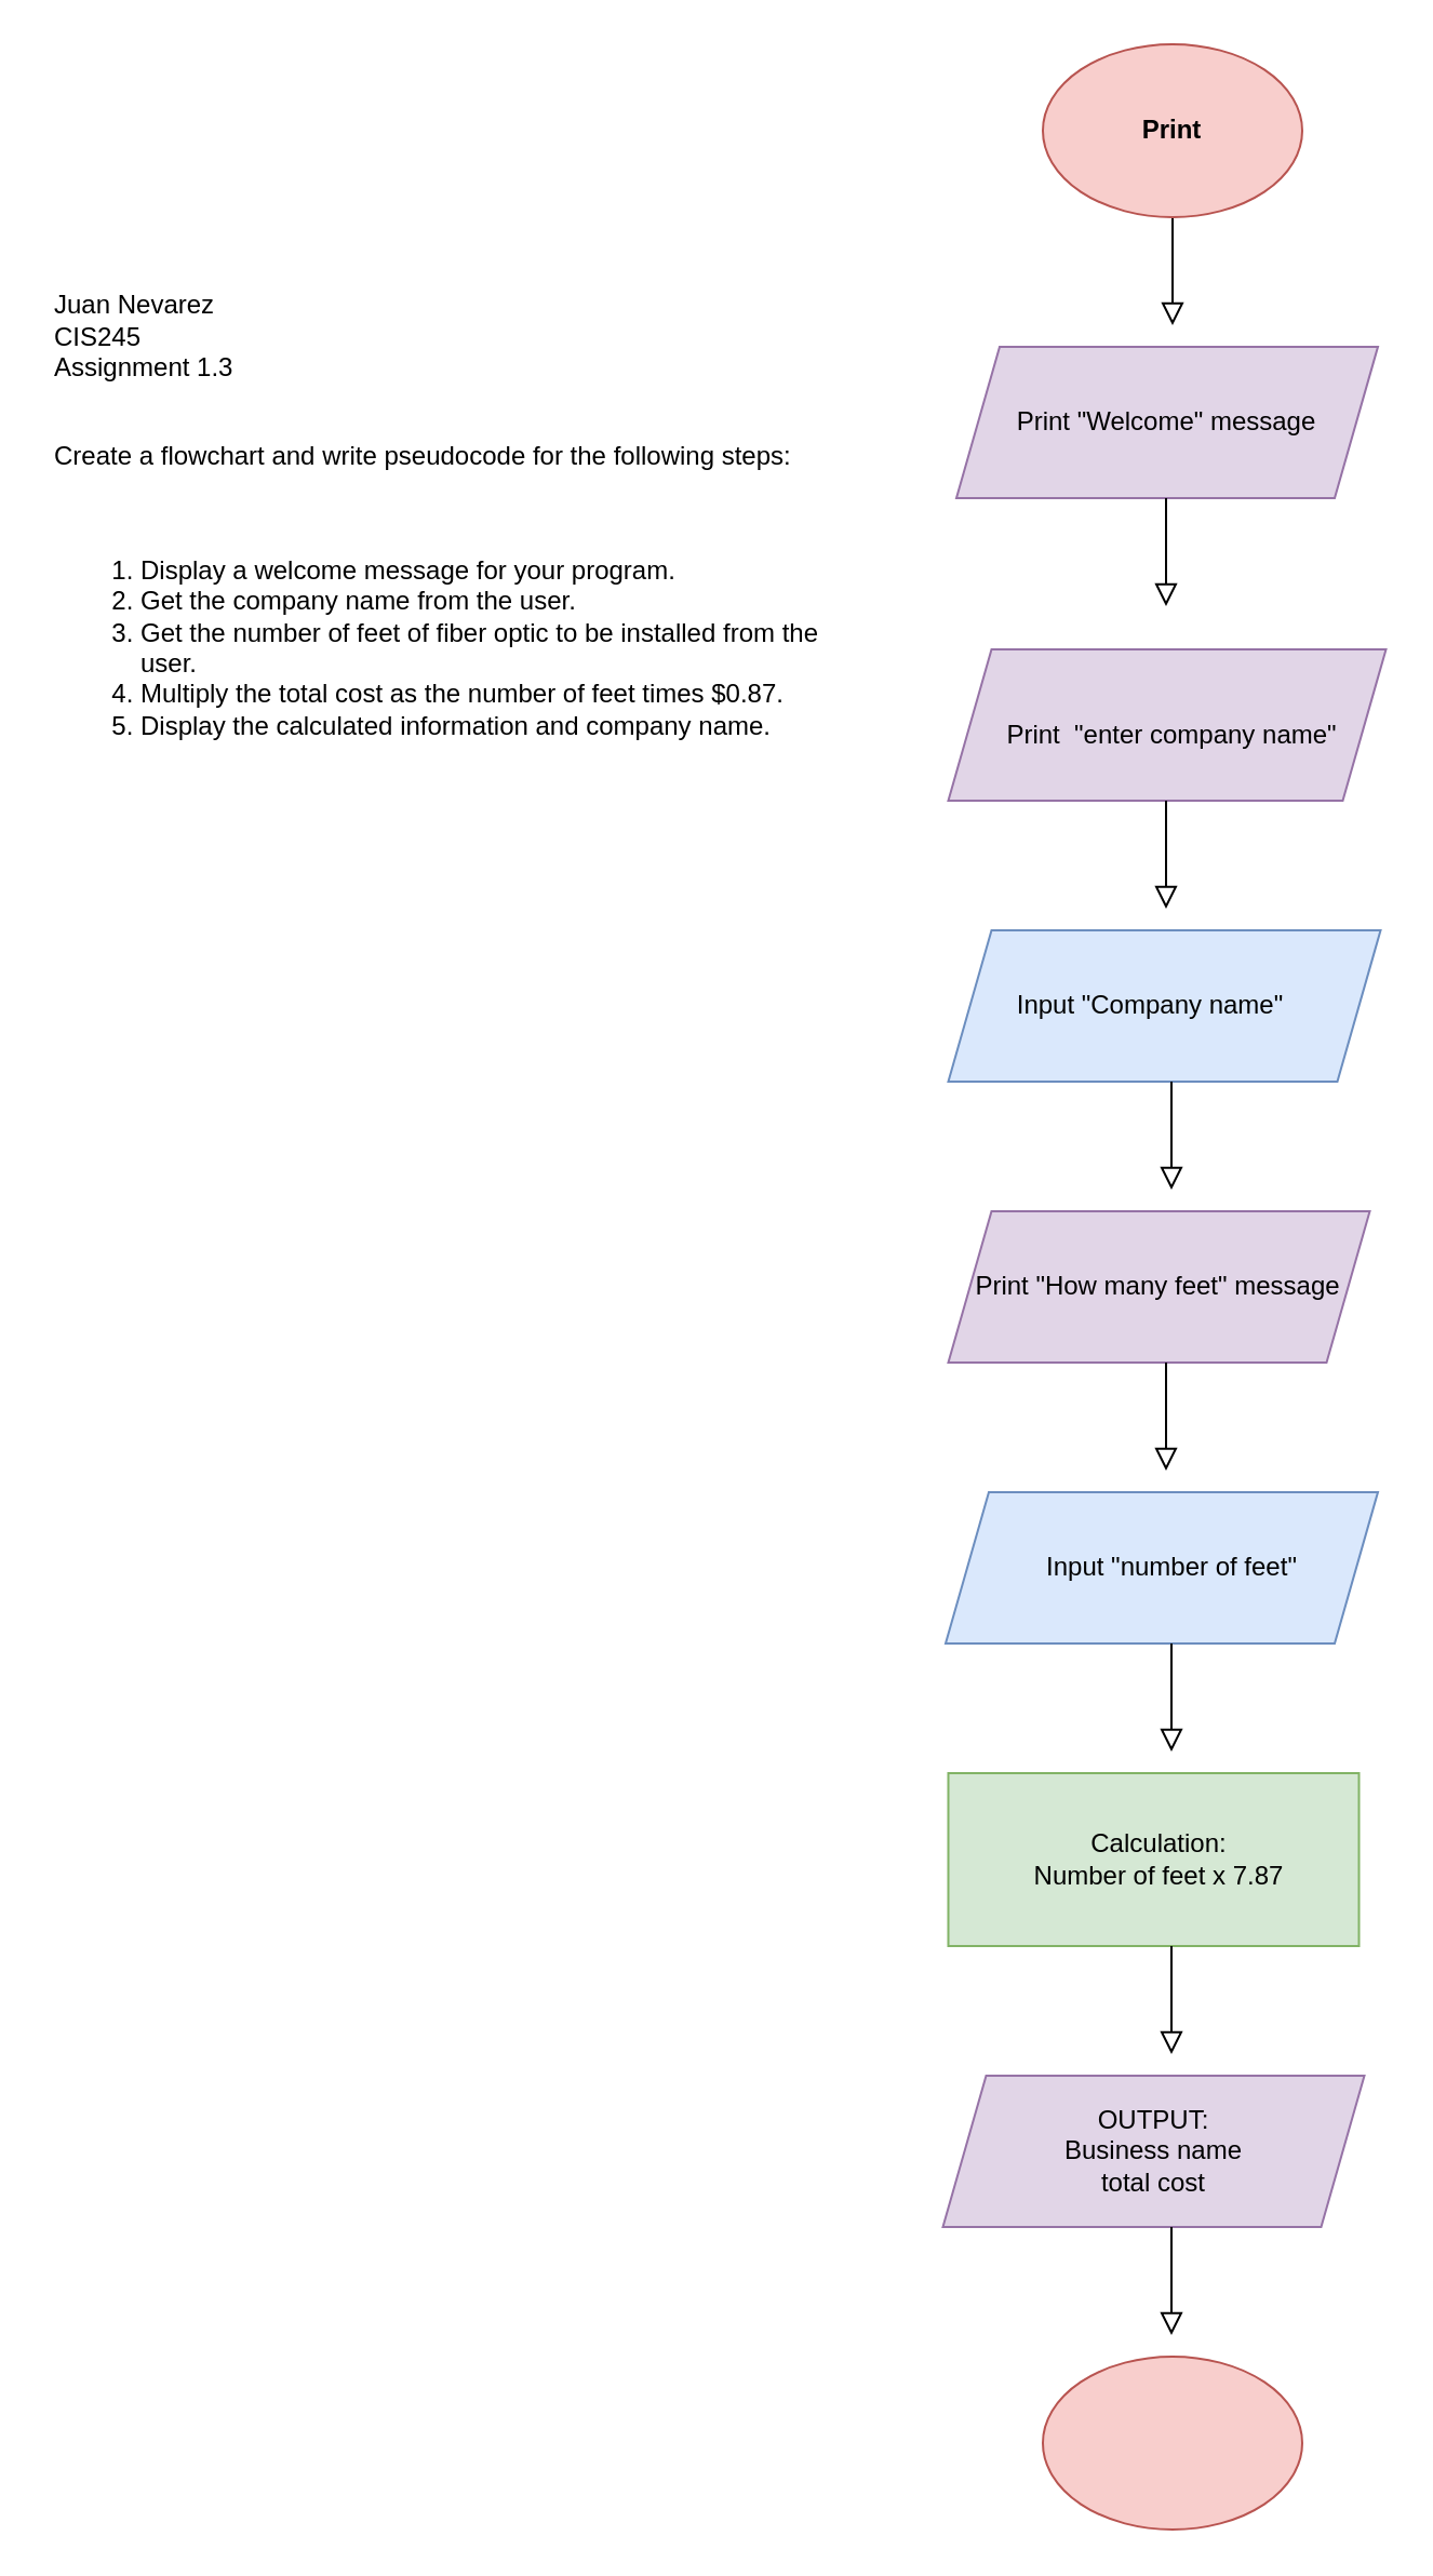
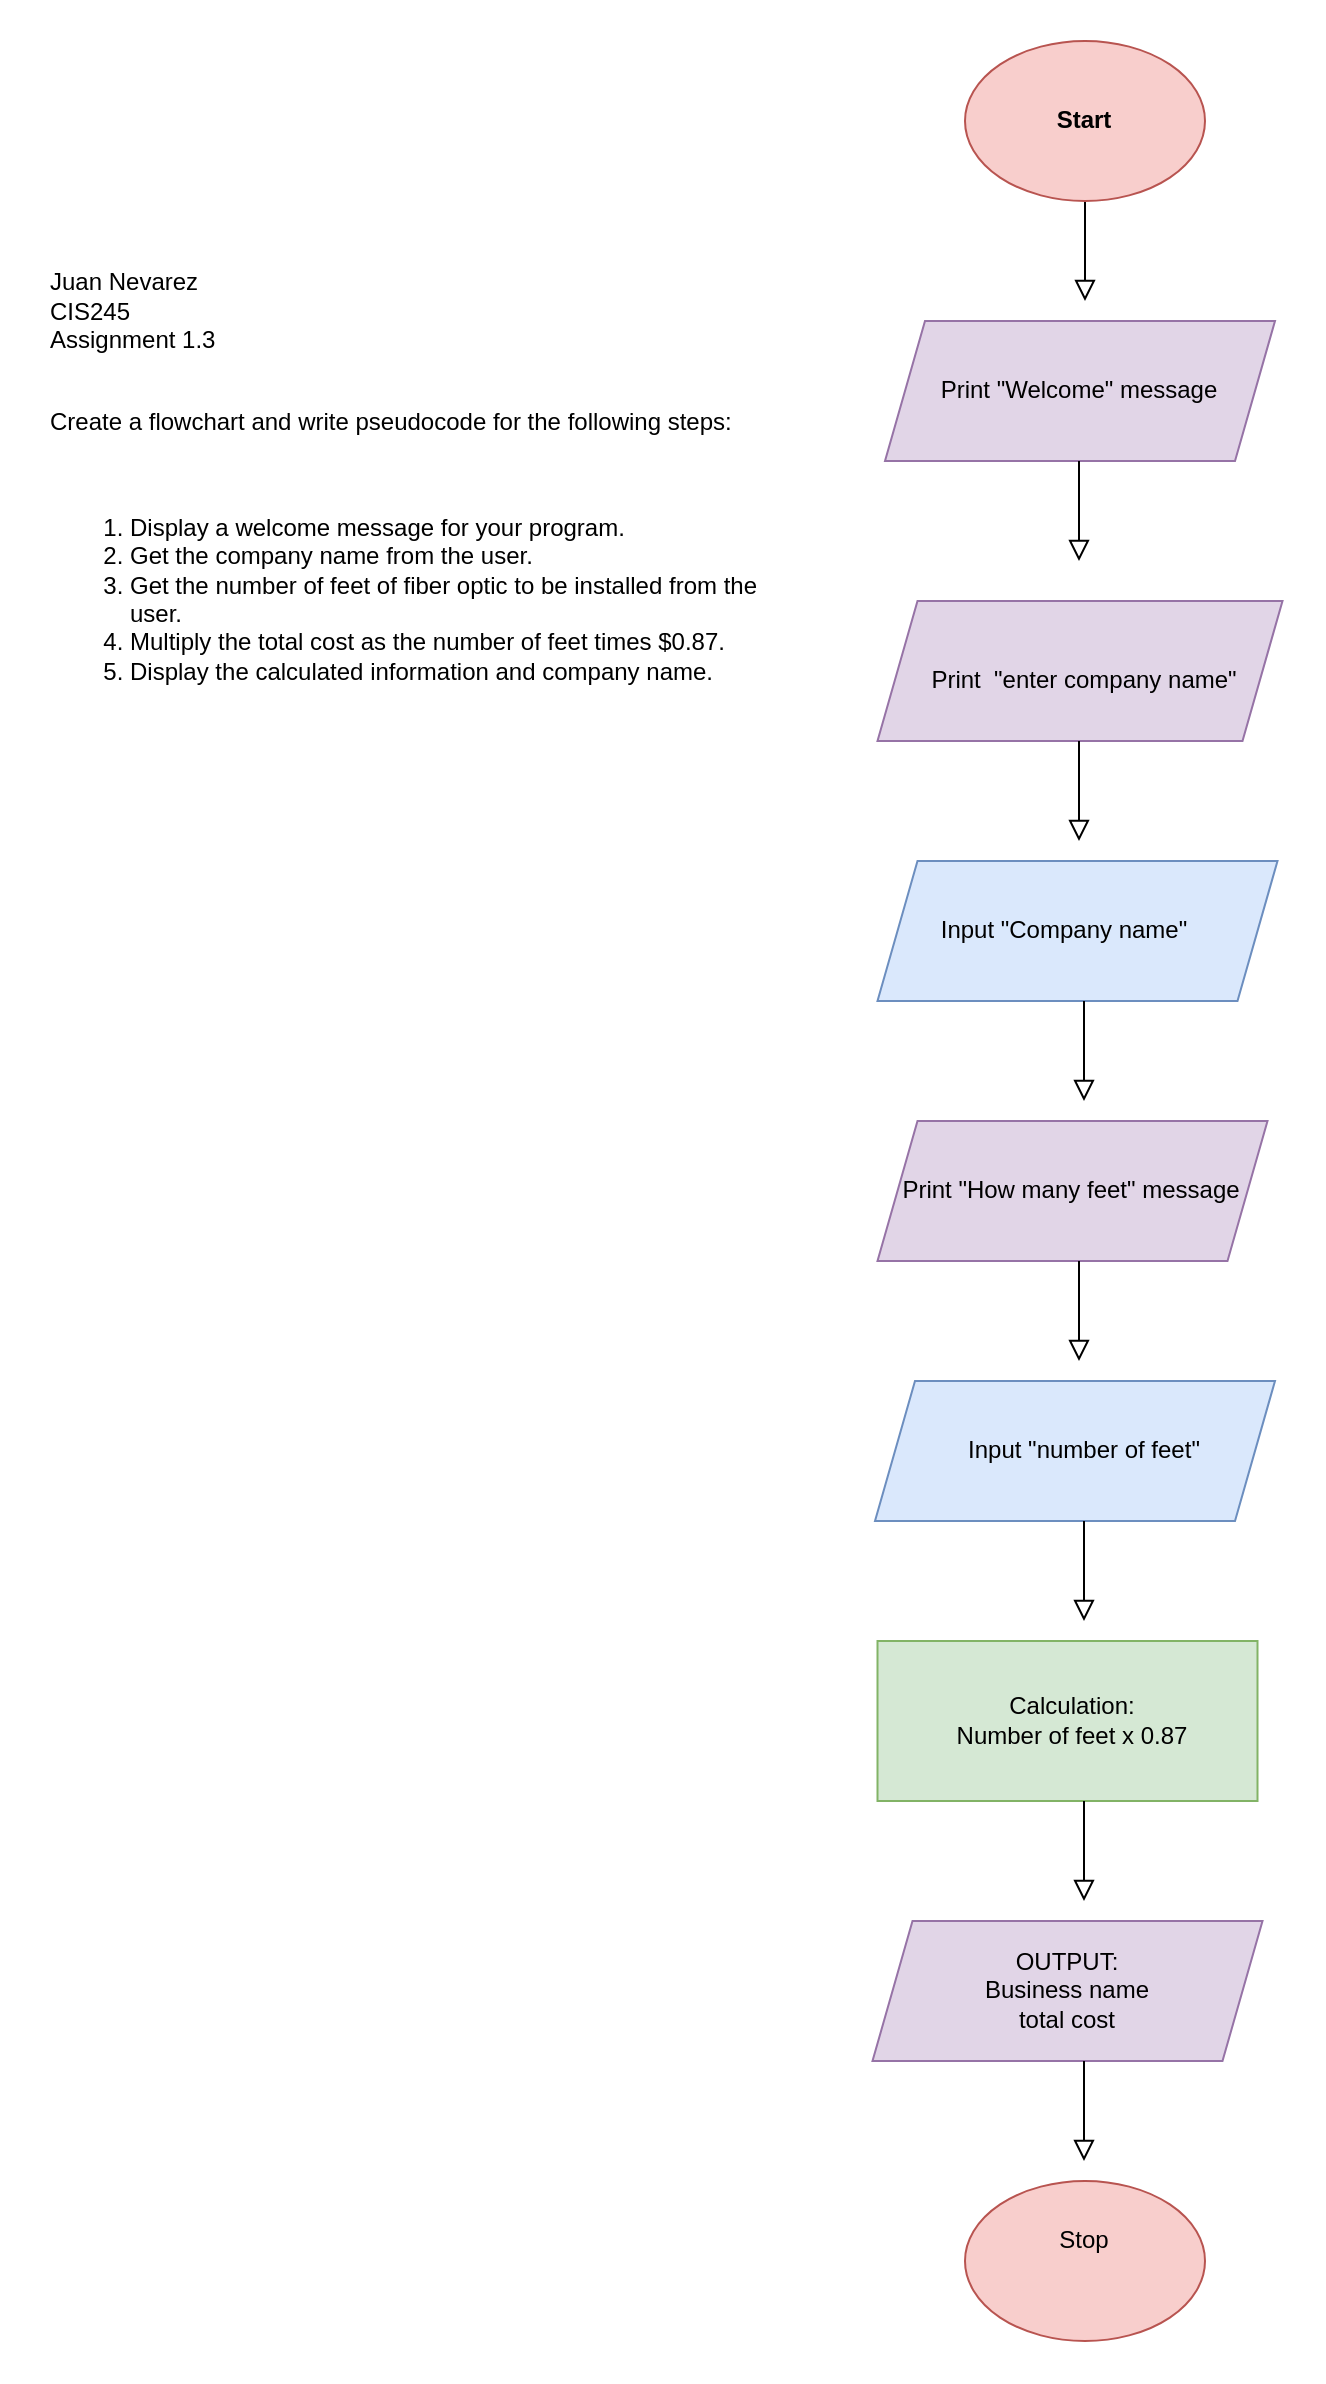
- <mxCell id="6" value="Print" style="text;html=1;strokeColor=none;fillColor=none;align=center;verticalAlign=middle;whiteSpace=wrap;rounded=0;fontStyle=1" vertex="1" parent="1"><mxGeometry x="522" y="50" width="40" height="20" as="geometry" /></mxCell>
+ <mxCell id="6" value="Start" style="text;html=1;strokeColor=none;fillColor=none;align=center;verticalAlign=middle;whiteSpace=wrap;rounded=0;fontStyle=1" vertex="1" parent="1"><mxGeometry x="522" y="50" width="40" height="20" as="geometry" /></mxCell>
- <mxCell id="18" value="&lt;div&gt;Calculation:&lt;/div&gt;&lt;div&gt;Number of feet x 7.87&lt;br&gt;&lt;/div&gt;" style="text;html=1;strokeColor=none;fillColor=none;align=center;verticalAlign=middle;whiteSpace=wrap;rounded=0;fontColor=#000000;" vertex="1" parent="1"><mxGeometry x="465.75" y="845" width="140" height="30" as="geometry" /></mxCell>
+ <mxCell id="18" value="&lt;div&gt;Calculation:&lt;/div&gt;&lt;div&gt;Number of feet x 0.87&lt;br&gt;&lt;/div&gt;" style="text;html=1;strokeColor=none;fillColor=none;align=center;verticalAlign=middle;whiteSpace=wrap;rounded=0;fontColor=#000000;" vertex="1" parent="1"><mxGeometry x="465.75" y="845" width="140" height="30" as="geometry" /></mxCell>
+ <mxCell id="23" value="&lt;div&gt;Stop&lt;/div&gt;" style="text;html=1;strokeColor=none;fillColor=none;align=center;verticalAlign=middle;whiteSpace=wrap;rounded=0;labelBackgroundColor=none;fontColor=#000000;" vertex="1" parent="1"><mxGeometry x="522" y="1110" width="40" height="20" as="geometry" /></mxCell>
